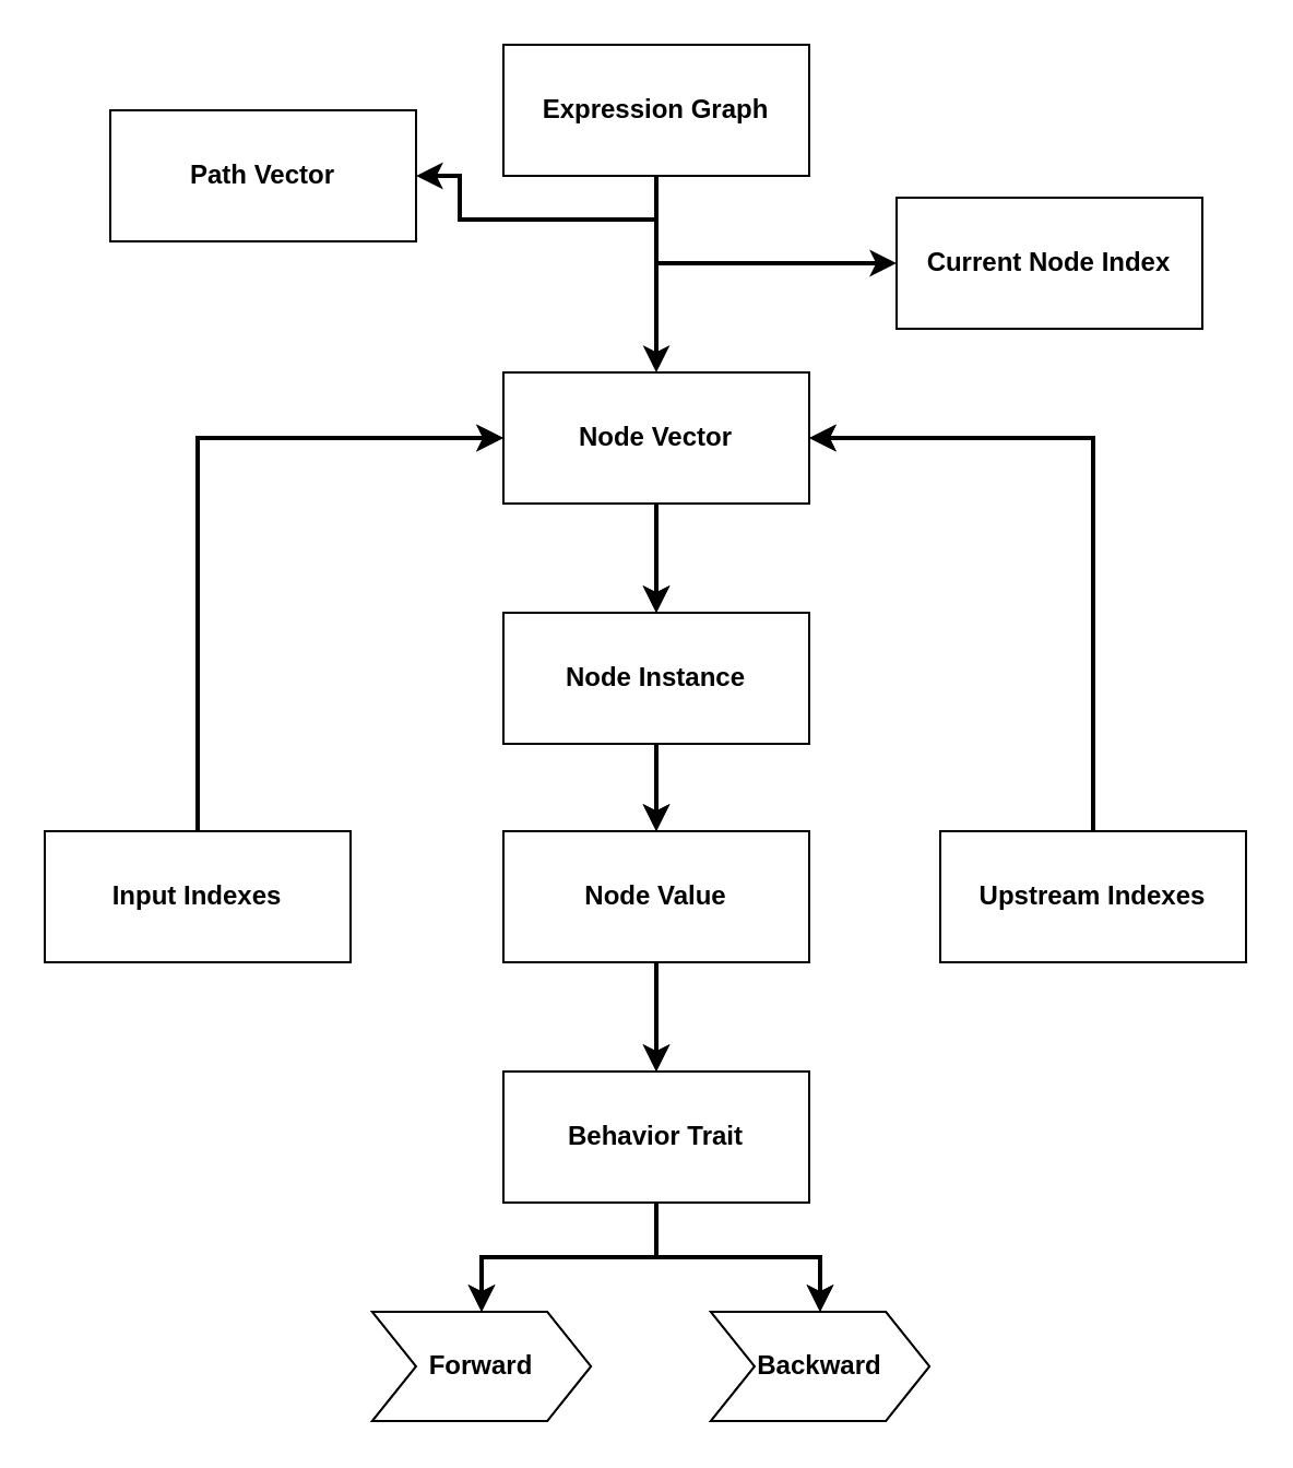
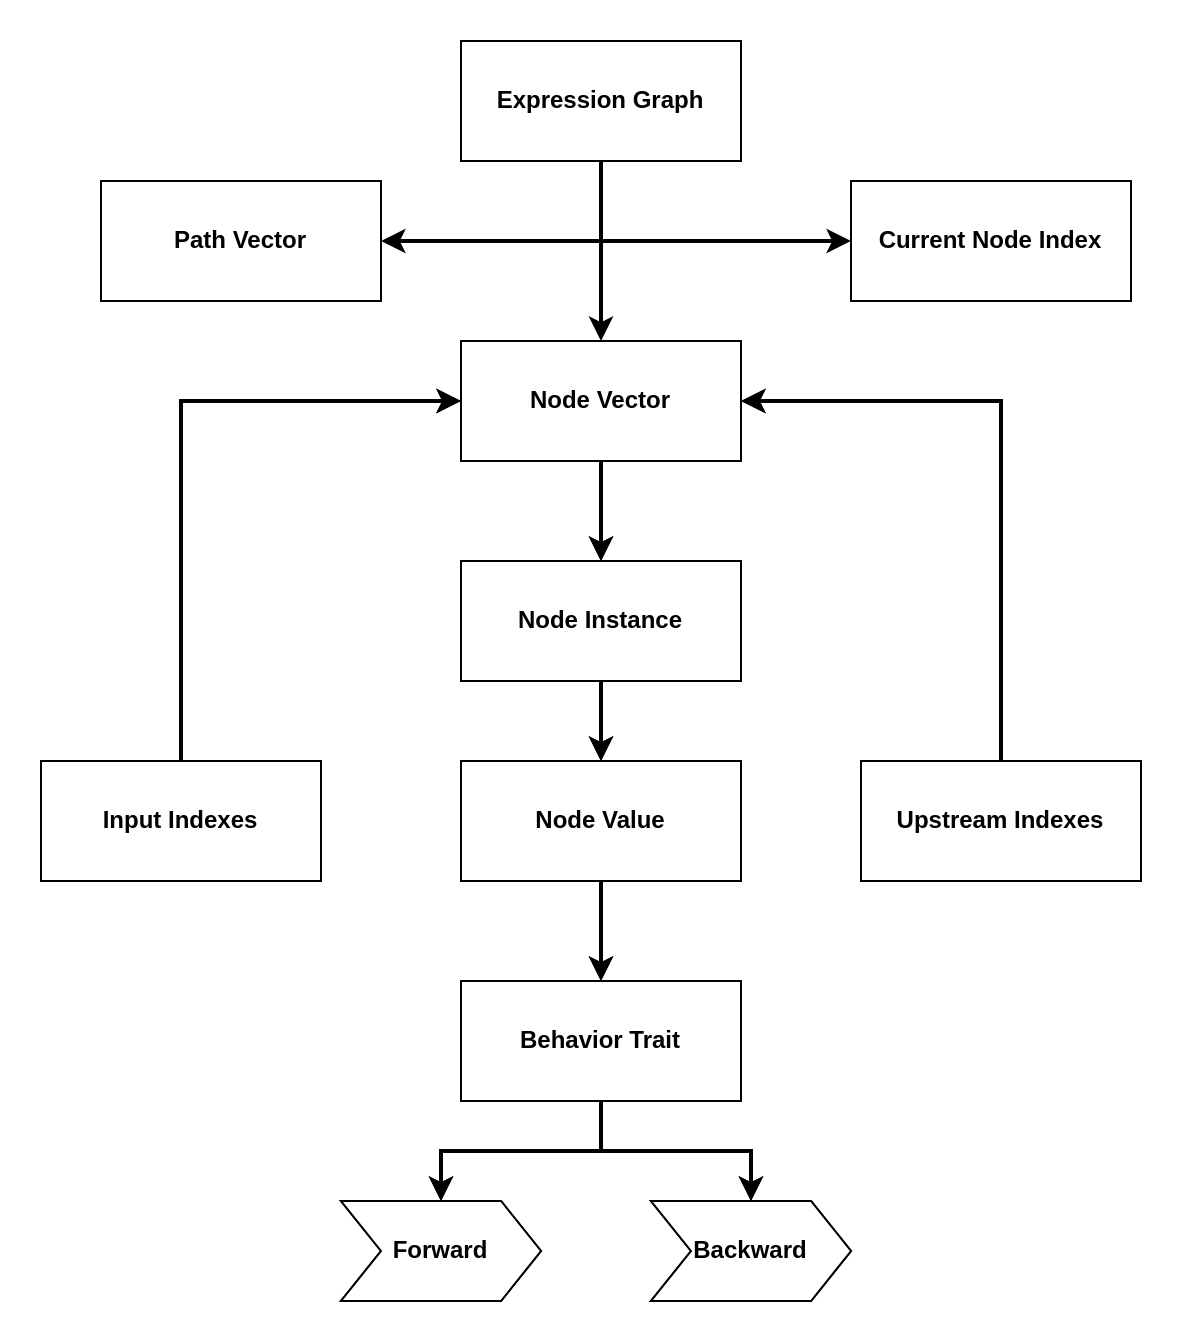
- <mxCell id="37" value="&lt;b&gt;Path Vector&lt;/b&gt;" style="rounded=0;whiteSpace=wrap;html=1;" vertex="1" parent="1"><mxGeometry x="50" y="50" width="140" height="60" as="geometry" /></mxCell>
+ <mxCell id="37" value="&lt;b&gt;Path Vector&lt;/b&gt;" style="rounded=0;whiteSpace=wrap;html=1;" vertex="1" parent="1"><mxGeometry x="50" y="90" width="140" height="60" as="geometry" /></mxCell>
- <mxCell id="38" value="&lt;b&gt;Current Node Index&lt;/b&gt;" style="rounded=0;whiteSpace=wrap;html=1;" vertex="1" parent="1"><mxGeometry x="410" y="90" width="140" height="60" as="geometry" /></mxCell>
+ <mxCell id="38" value="&lt;b&gt;Current Node Index&lt;/b&gt;" style="rounded=0;whiteSpace=wrap;html=1;" vertex="1" parent="1"><mxGeometry x="425" y="90" width="140" height="60" as="geometry" /></mxCell>
